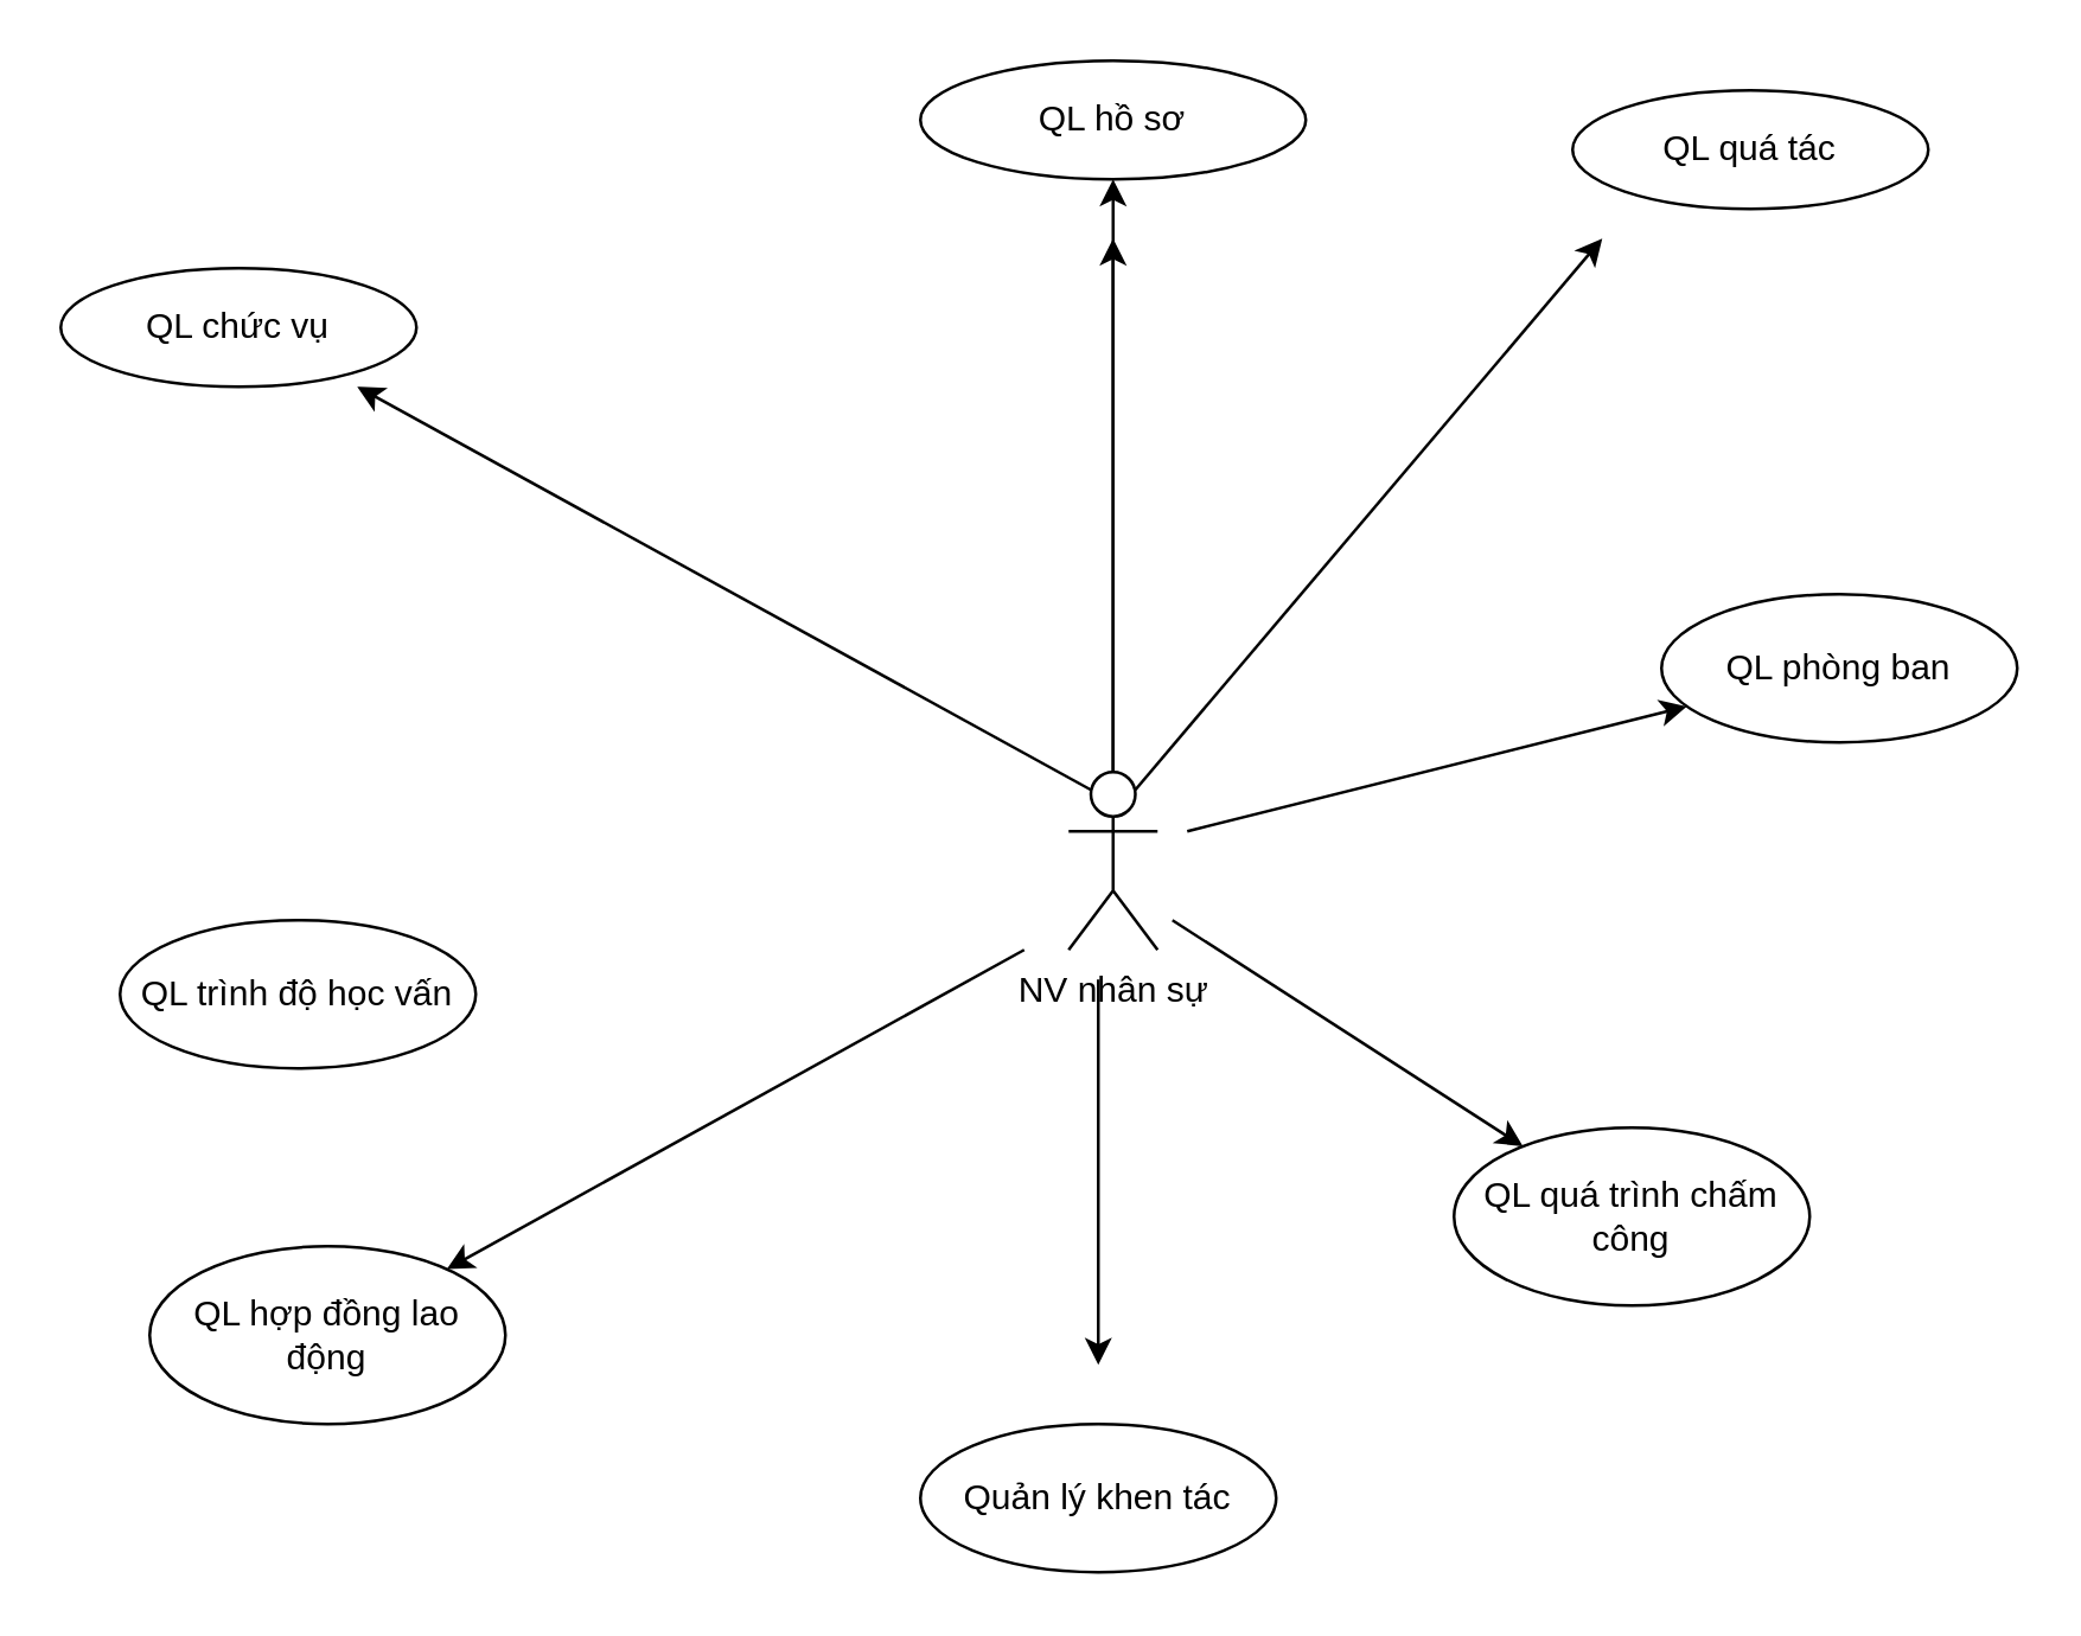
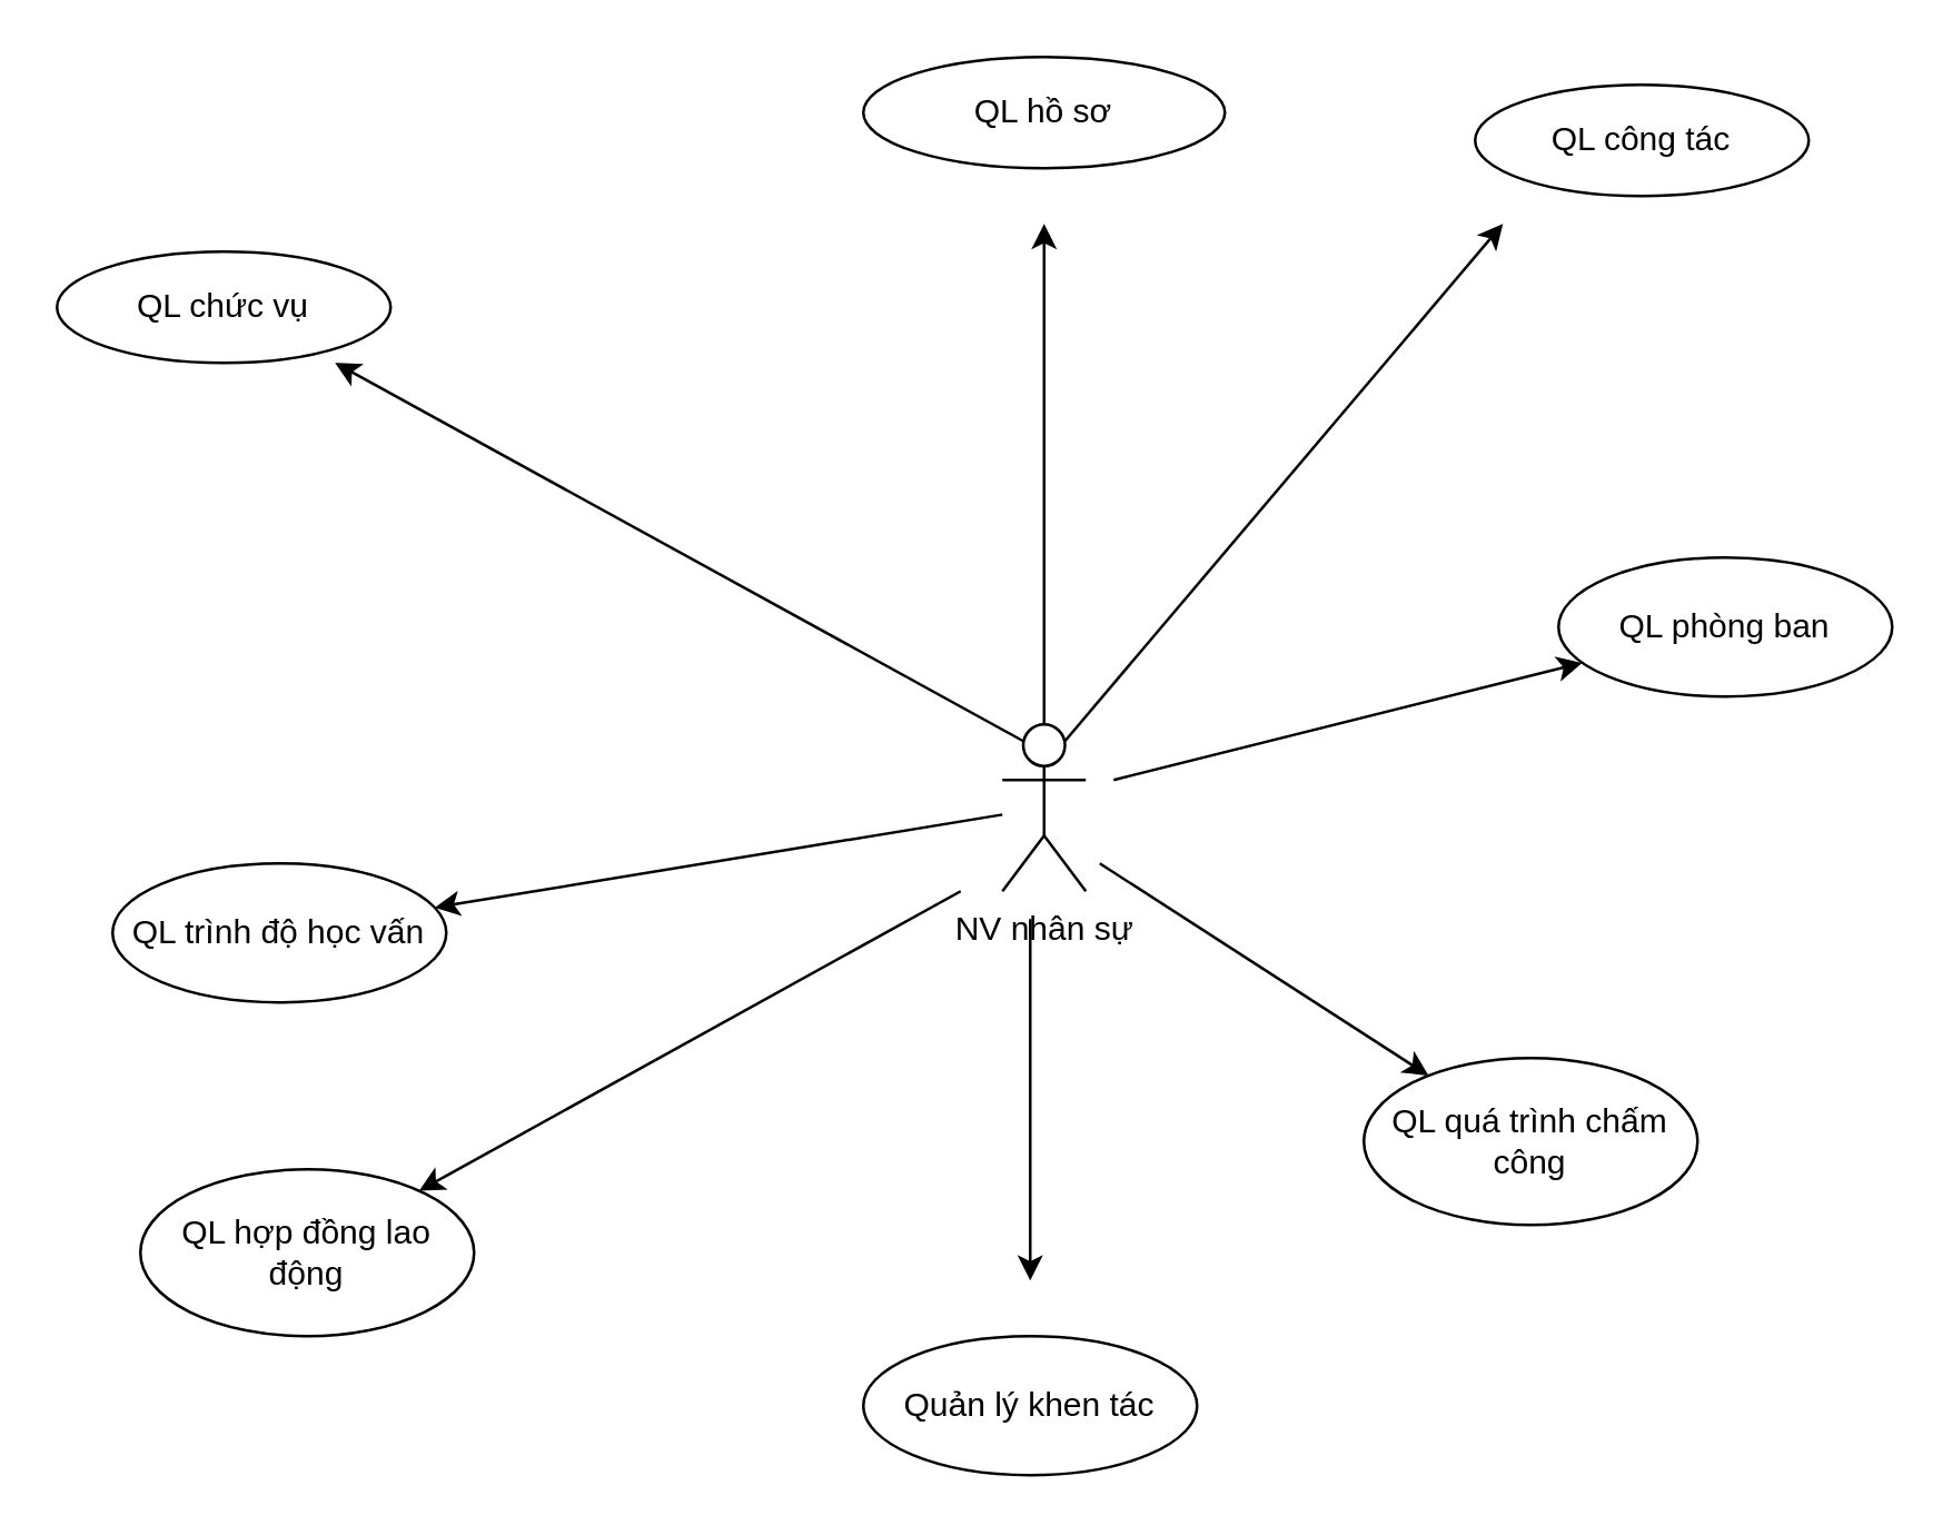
- <mxCell id="6" value="QL quá tác" style="ellipse;whiteSpace=wrap;html=1;" vertex="1" parent="1"><mxGeometry x="530" y="30" width="120" height="40" as="geometry" /></mxCell>
+ <mxCell id="6" value="QL công tác" style="ellipse;whiteSpace=wrap;html=1;" vertex="1" parent="1"><mxGeometry x="530" y="30" width="120" height="40" as="geometry" /></mxCell>
- <mxCell id="9" value="" style="endArrow=classic;html=1;" edge="1" parent="1" source="2" target="4"><mxGeometry width="50" height="50" relative="1" as="geometry"><mxPoint x="350" y="320" as="sourcePoint" /><mxPoint x="100" y="320" as="targetPoint" /></mxGeometry></mxCell>
+ <mxCell id="9" value="" style="endArrow=classic;html=1;" edge="1" parent="1" source="2" target="10"><mxGeometry width="50" height="50" relative="1" as="geometry"><mxPoint x="350" y="320" as="sourcePoint" /><mxPoint x="100" y="320" as="targetPoint" /></mxGeometry></mxCell>
